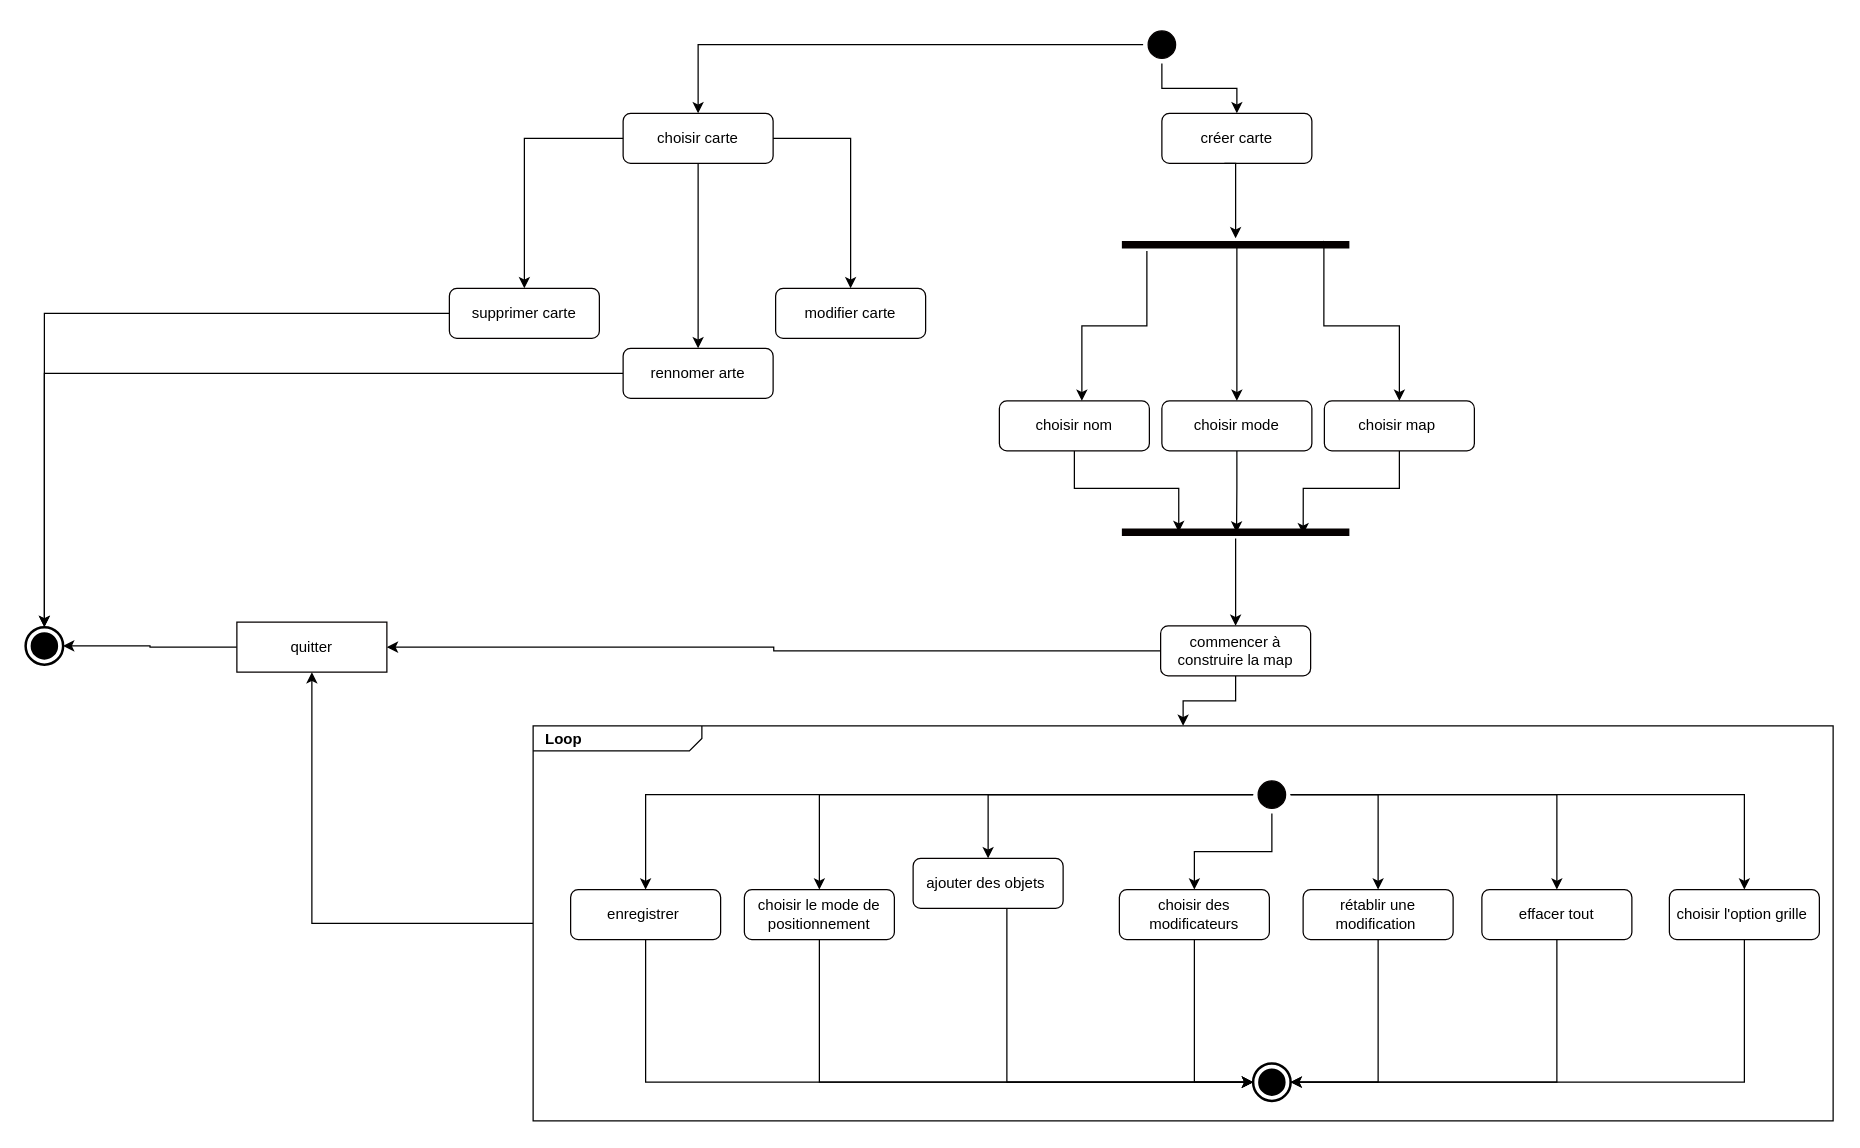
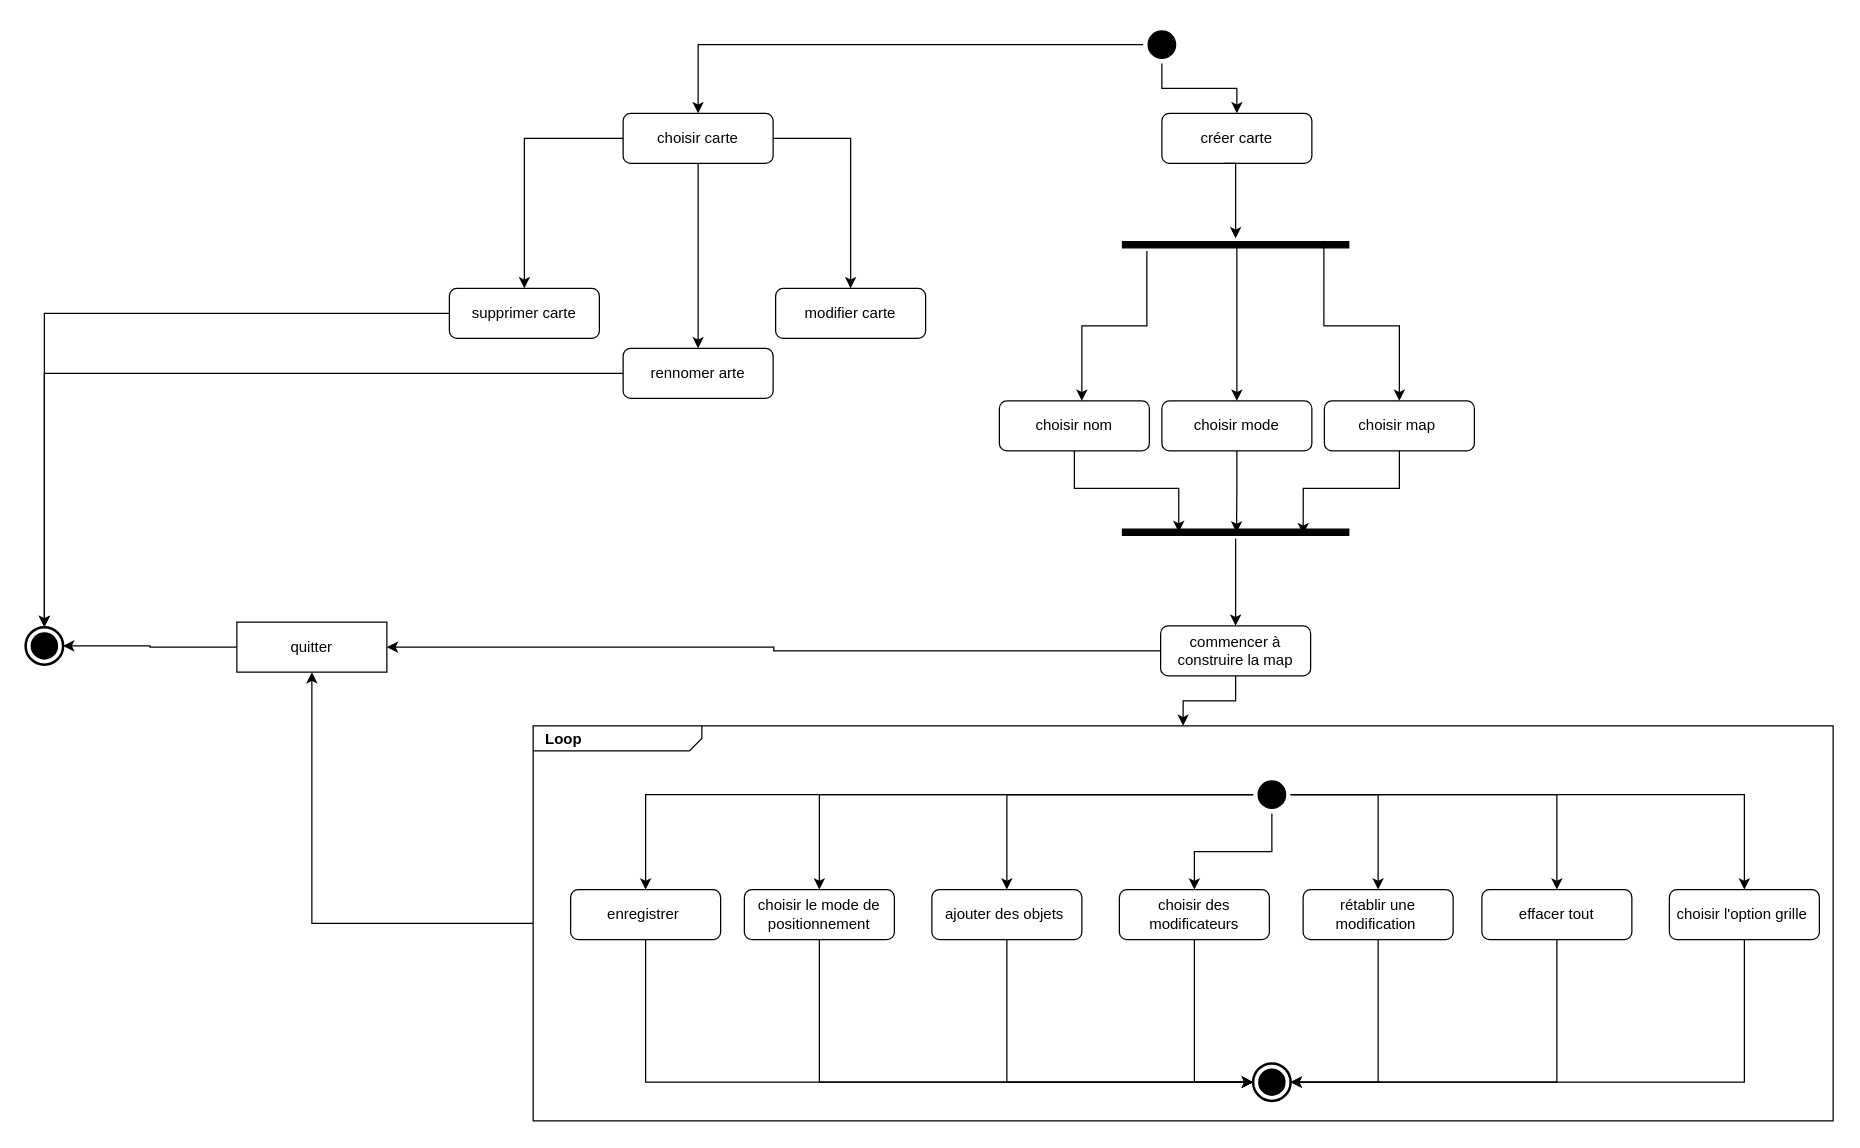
- <mxCell id="27" value="ajouter des objets&amp;nbsp;" style="rounded=1;whiteSpace=wrap;html=1;strokeColor=#050000;" parent="1" vertex="1"><mxGeometry x="730" y="686" width="120" height="40" as="geometry" /></mxCell>
+ <mxCell id="27" value="ajouter des objets&amp;nbsp;" style="rounded=1;whiteSpace=wrap;html=1;strokeColor=#050000;" parent="1" vertex="1"><mxGeometry x="745" y="711" width="120" height="40" as="geometry" /></mxCell>
